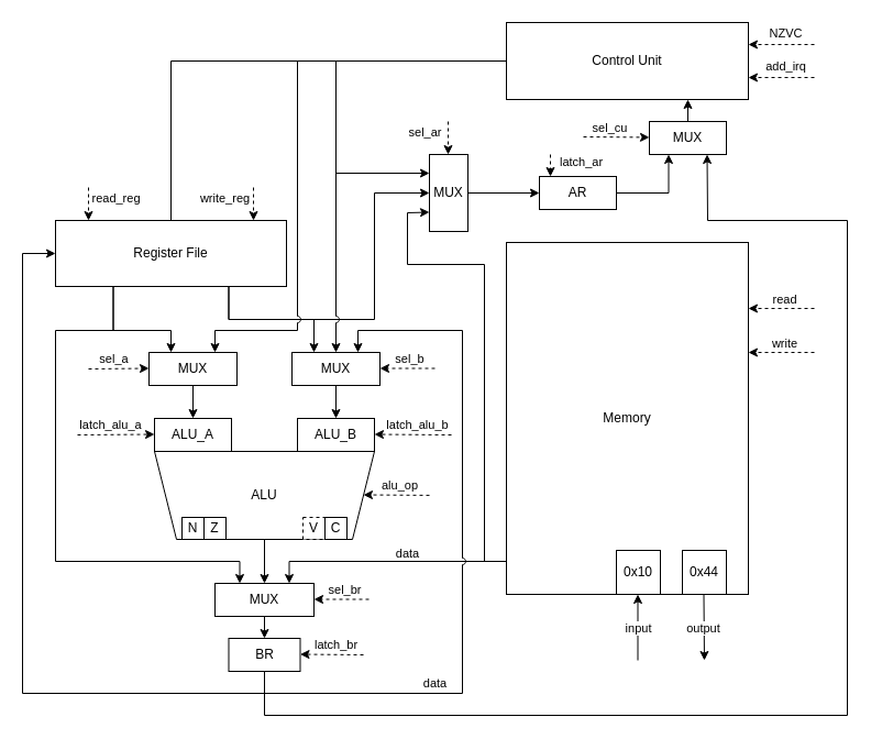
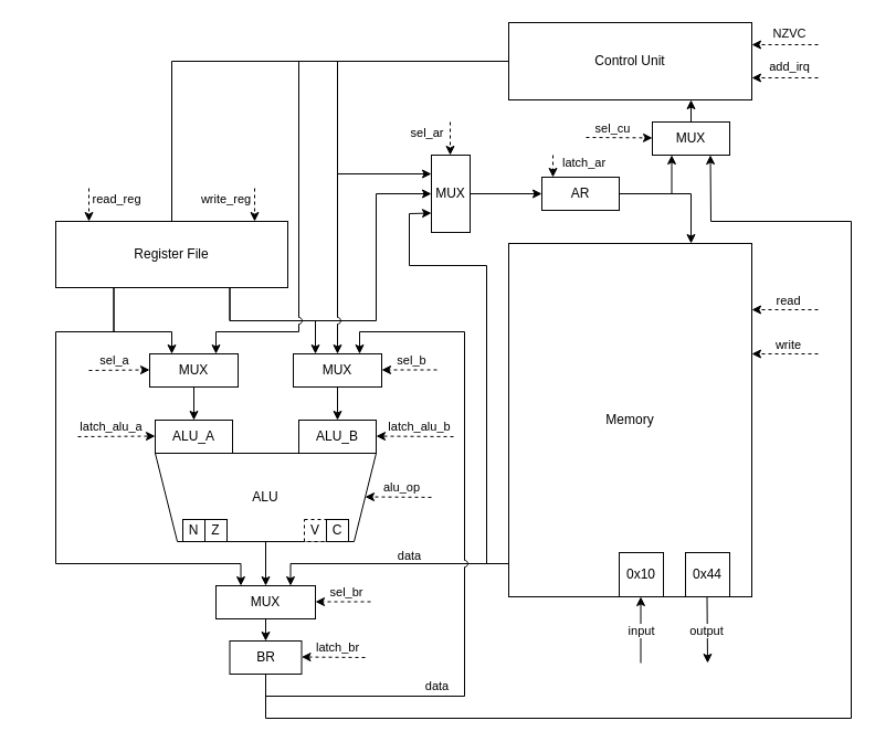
+ <mxCell id="12" style="edgeStyle=orthogonalEdgeStyle;rounded=0;orthogonalLoop=1;jettySize=auto;html=1;exitX=1;exitY=0.5;exitDx=0;exitDy=0;entryX=0.75;entryY=0;entryDx=0;entryDy=0;" parent="1" source="14" target="11" edge="1"><mxGeometry relative="1" as="geometry" /></mxCell>
- <mxCell id="17" style="edgeStyle=orthogonalEdgeStyle;rounded=0;orthogonalLoop=1;jettySize=auto;html=1;exitX=0.5;exitY=1;exitDx=0;exitDy=0;entryX=0;entryY=0.5;entryDx=0;entryDy=0;" parent="1" source="18" target="24" edge="1"><mxGeometry relative="1" as="geometry"><Array as="points"><mxPoint x="240" y="630" /><mxPoint x="20" y="630" /><mxPoint x="20" y="230" /></Array></mxGeometry></mxCell>
